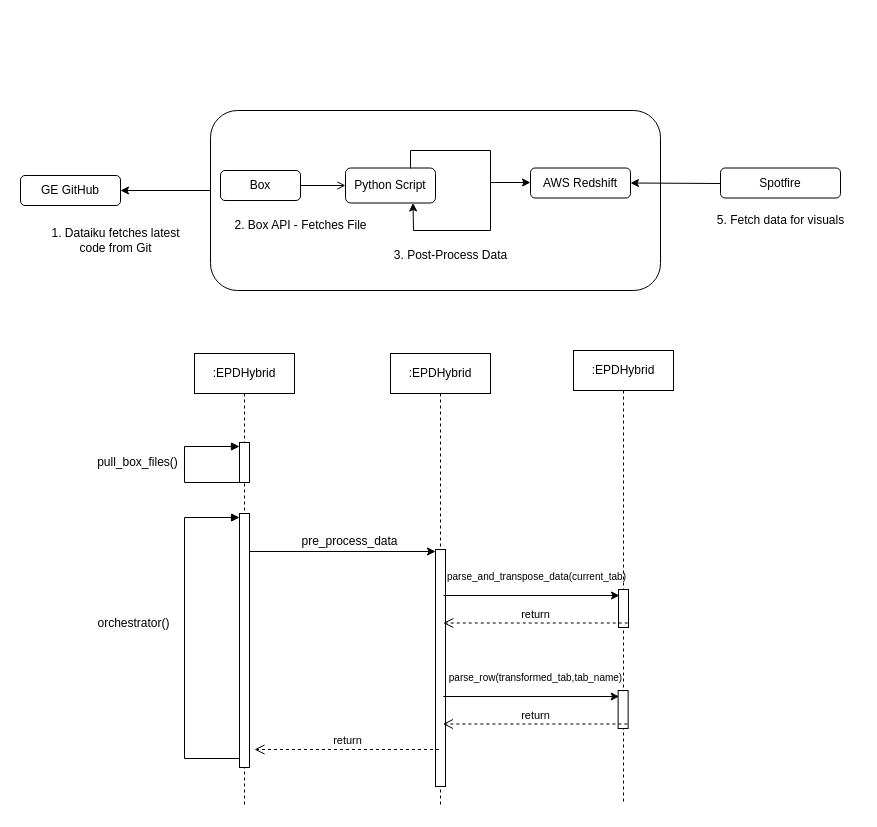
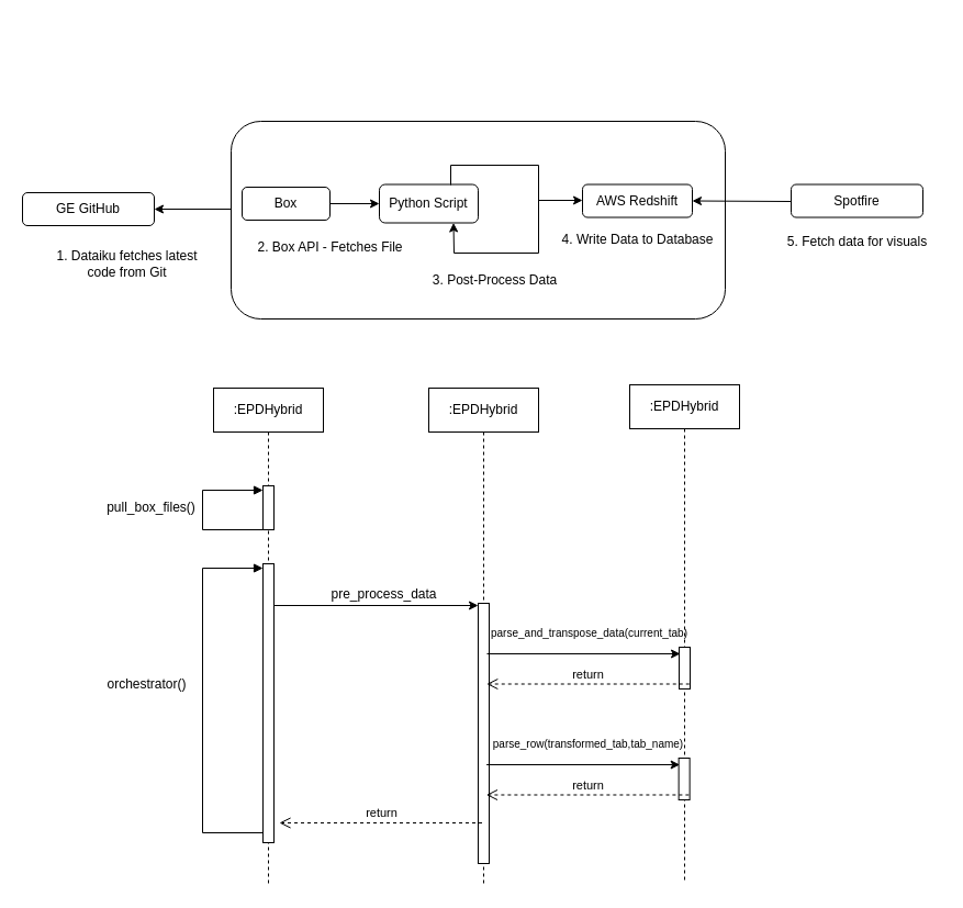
- <mxCell id="14" value="" style="endArrow=open;html=1;rounded=0;exitX=1;exitY=0.5;exitDx=0;exitDy=0;entryX=0;entryY=0.5;entryDx=0;entryDy=0;" edge="1" parent="4" source="11" target="6"><mxGeometry width="50" height="50" relative="1" as="geometry"><mxPoint x="-10" y="165" as="sourcePoint" /><mxPoint x="120" y="165" as="targetPoint" /></mxGeometry></mxCell>
+ <mxCell id="14" value="" style="endArrow=classic;html=1;rounded=0;exitX=1;exitY=0.5;exitDx=0;exitDy=0;entryX=0;entryY=0.5;entryDx=0;entryDy=0;" edge="1" parent="4" source="11" target="6"><mxGeometry width="50" height="50" relative="1" as="geometry"><mxPoint x="-10" y="165" as="sourcePoint" /><mxPoint x="120" y="165" as="targetPoint" /></mxGeometry></mxCell>
- <mxCell id="3" value="GE GitHub" style="rounded=1;whiteSpace=wrap;html=1;" vertex="1" parent="1"><mxGeometry x="20" y="175" width="100" height="30" as="geometry" /></mxCell>
+ <mxCell id="3" value="GE GitHub" style="rounded=1;whiteSpace=wrap;html=1;" vertex="1" parent="1"><mxGeometry x="20" y="175" width="120" height="30" as="geometry" /></mxCell>
+ <mxCell id="13" value="4. Write Data to Database" style="text;html=1;align=center;verticalAlign=middle;resizable=0;points=[];autosize=1;strokeColor=none;fillColor=none;" vertex="1" parent="4"><mxGeometry x="270" y="182.5" width="160" height="30" as="geometry" /></mxCell>
